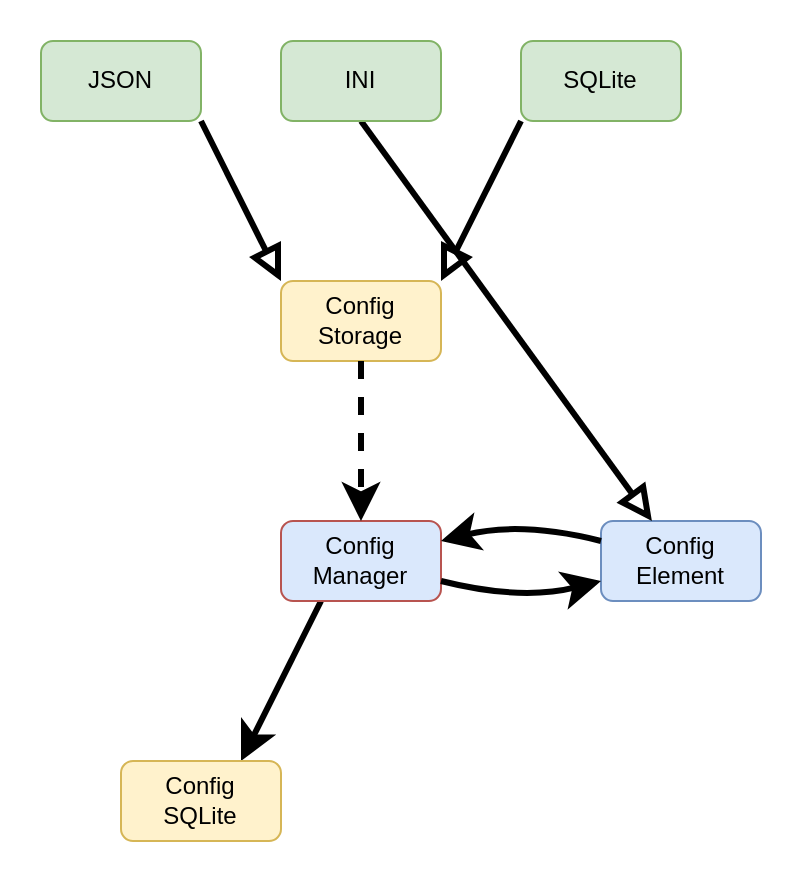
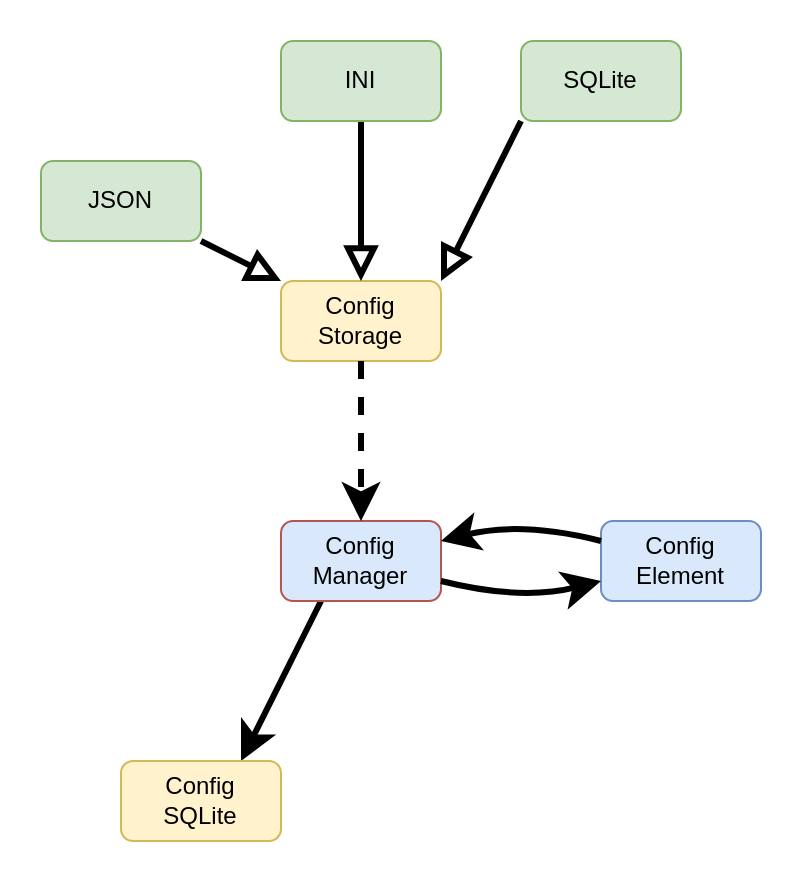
- <mxCell id="8" value="JSON" style="rounded=1;whiteSpace=wrap;html=1;fillColor=#d5e8d4;strokeColor=#82b366;" parent="1" vertex="1"><mxGeometry x="20" y="20" width="80" height="40" as="geometry" /></mxCell>
+ <mxCell id="8" value="JSON" style="rounded=1;whiteSpace=wrap;html=1;fillColor=#d5e8d4;strokeColor=#82b366;" parent="1" vertex="1"><mxGeometry x="20" y="80" width="80" height="40" as="geometry" /></mxCell>
- <mxCell id="9" style="rounded=0;orthogonalLoop=1;jettySize=auto;html=1;exitX=0.5;exitY=1;exitDx=0;exitDy=0;endArrow=block;endFill=0;strokeWidth=3;endSize=10;startSize=10;" parent="1" source="10" target="4" edge="1"><mxGeometry relative="1" as="geometry" /></mxCell>
+ <mxCell id="9" style="rounded=0;orthogonalLoop=1;jettySize=auto;html=1;exitX=0.5;exitY=1;exitDx=0;exitDy=0;entryX=0.5;entryY=0;entryDx=0;entryDy=0;endArrow=block;endFill=0;strokeWidth=3;endSize=10;startSize=10;" parent="1" source="10" target="5" edge="1"><mxGeometry relative="1" as="geometry" /></mxCell>
